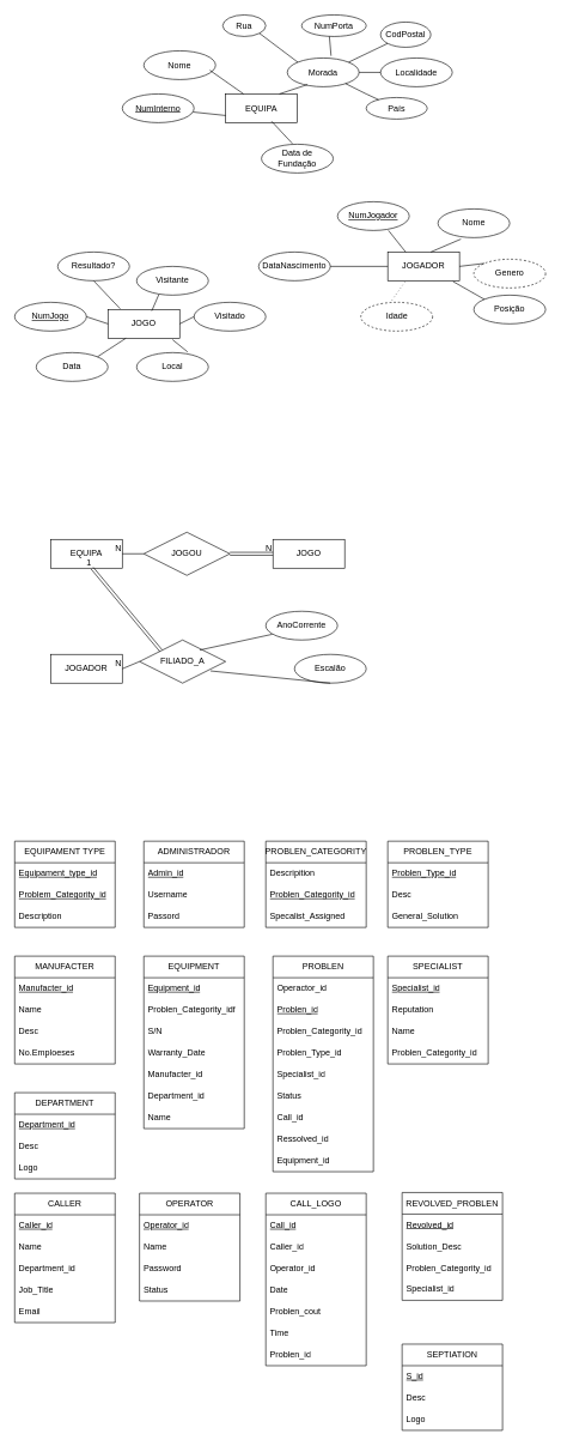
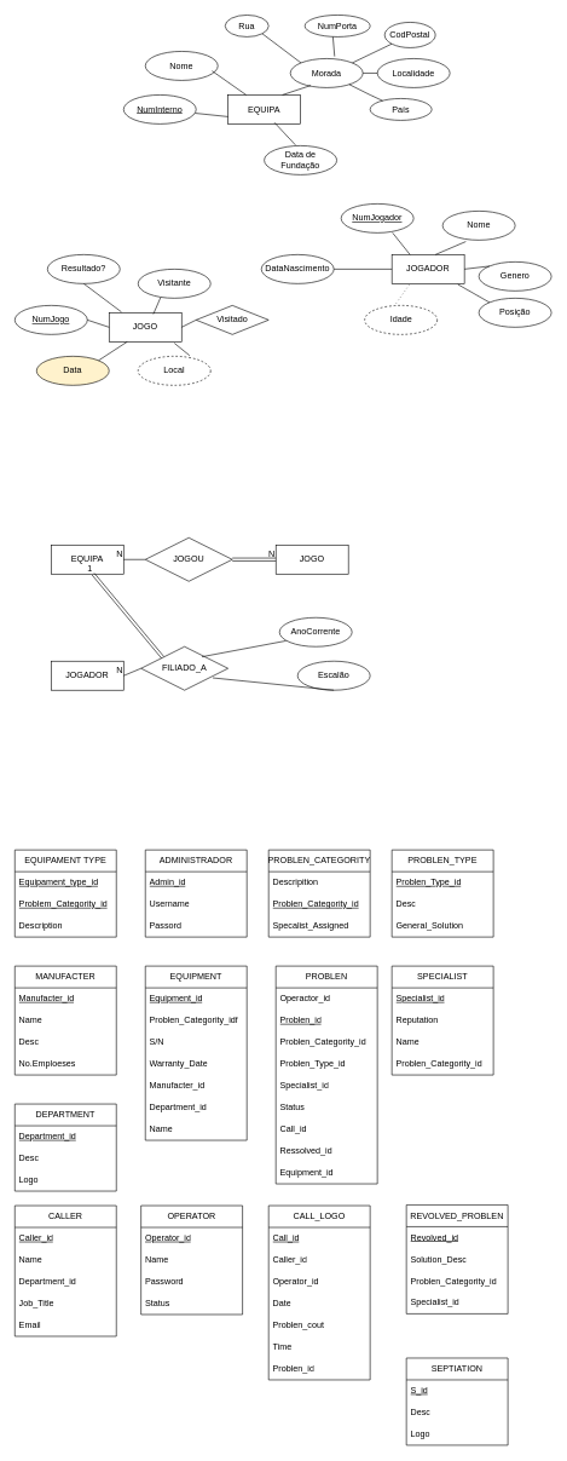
- <mxCell id="13" value="Localidade" style="ellipse;whiteSpace=wrap;html=1;align=center;" parent="1" vertex="1"><mxGeometry x="530" y="80" width="100" height="40" as="geometry" /></mxCell>
+ <mxCell id="13" value="Localidade" style="ellipse;whiteSpace=wrap;html=1;align=center;" parent="1" vertex="1"><mxGeometry x="520" y="80" width="100" height="40" as="geometry" /></mxCell>
- <mxCell id="36" value="Resultado?" style="ellipse;whiteSpace=wrap;html=1;align=center;" parent="1" vertex="1"><mxGeometry x="80" y="350" width="100" height="40" as="geometry" /></mxCell>
+ <mxCell id="36" value="Resultado?" style="ellipse;whiteSpace=wrap;html=1;align=center;" parent="1" vertex="1"><mxGeometry x="65" y="350" width="100" height="40" as="geometry" /></mxCell>
- <mxCell id="23" value="Genero" style="ellipse;whiteSpace=wrap;html=1;align=center;dashed=1;" parent="1" vertex="1"><mxGeometry x="660" y="360" width="100" height="40" as="geometry" /></mxCell>
+ <mxCell id="23" value="Genero" style="ellipse;whiteSpace=wrap;html=1;align=center;" parent="1" vertex="1"><mxGeometry x="660" y="360" width="100" height="40" as="geometry" /></mxCell>
- <mxCell id="38" value="Visitado" style="ellipse;whiteSpace=wrap;html=1;align=center;" parent="1" vertex="1"><mxGeometry x="270" y="420" width="100" height="40" as="geometry" /></mxCell>
+ <mxCell id="38" value="Visitado" style="rhombus;whiteSpace=wrap;html=1;align=center;" parent="1" vertex="1"><mxGeometry x="270" y="420" width="100" height="40" as="geometry" /></mxCell>
- <mxCell id="40" value="Data" style="ellipse;whiteSpace=wrap;html=1;align=center;" parent="1" vertex="1"><mxGeometry x="50" y="490" width="100" height="40" as="geometry" /></mxCell>
+ <mxCell id="40" value="Data" style="ellipse;whiteSpace=wrap;html=1;align=center;fillColor=#fff2cc;" parent="1" vertex="1"><mxGeometry x="50" y="490" width="100" height="40" as="geometry" /></mxCell>
- <mxCell id="39" value="Local" style="ellipse;whiteSpace=wrap;html=1;align=center;" parent="1" vertex="1"><mxGeometry x="190" y="490" width="100" height="40" as="geometry" /></mxCell>
+ <mxCell id="39" value="Local" style="ellipse;whiteSpace=wrap;html=1;align=center;dashed=1;" parent="1" vertex="1"><mxGeometry x="190" y="490" width="100" height="40" as="geometry" /></mxCell>
- <mxCell id="64" value="AnoCorrente" style="ellipse;whiteSpace=wrap;html=1;align=center;" parent="1" vertex="1"><mxGeometry x="370" y="850" width="100" height="40" as="geometry" /></mxCell>
+ <mxCell id="64" value="AnoCorrente" style="ellipse;whiteSpace=wrap;html=1;align=center;" parent="1" vertex="1"><mxGeometry x="385" y="850" width="100" height="40" as="geometry" /></mxCell>
